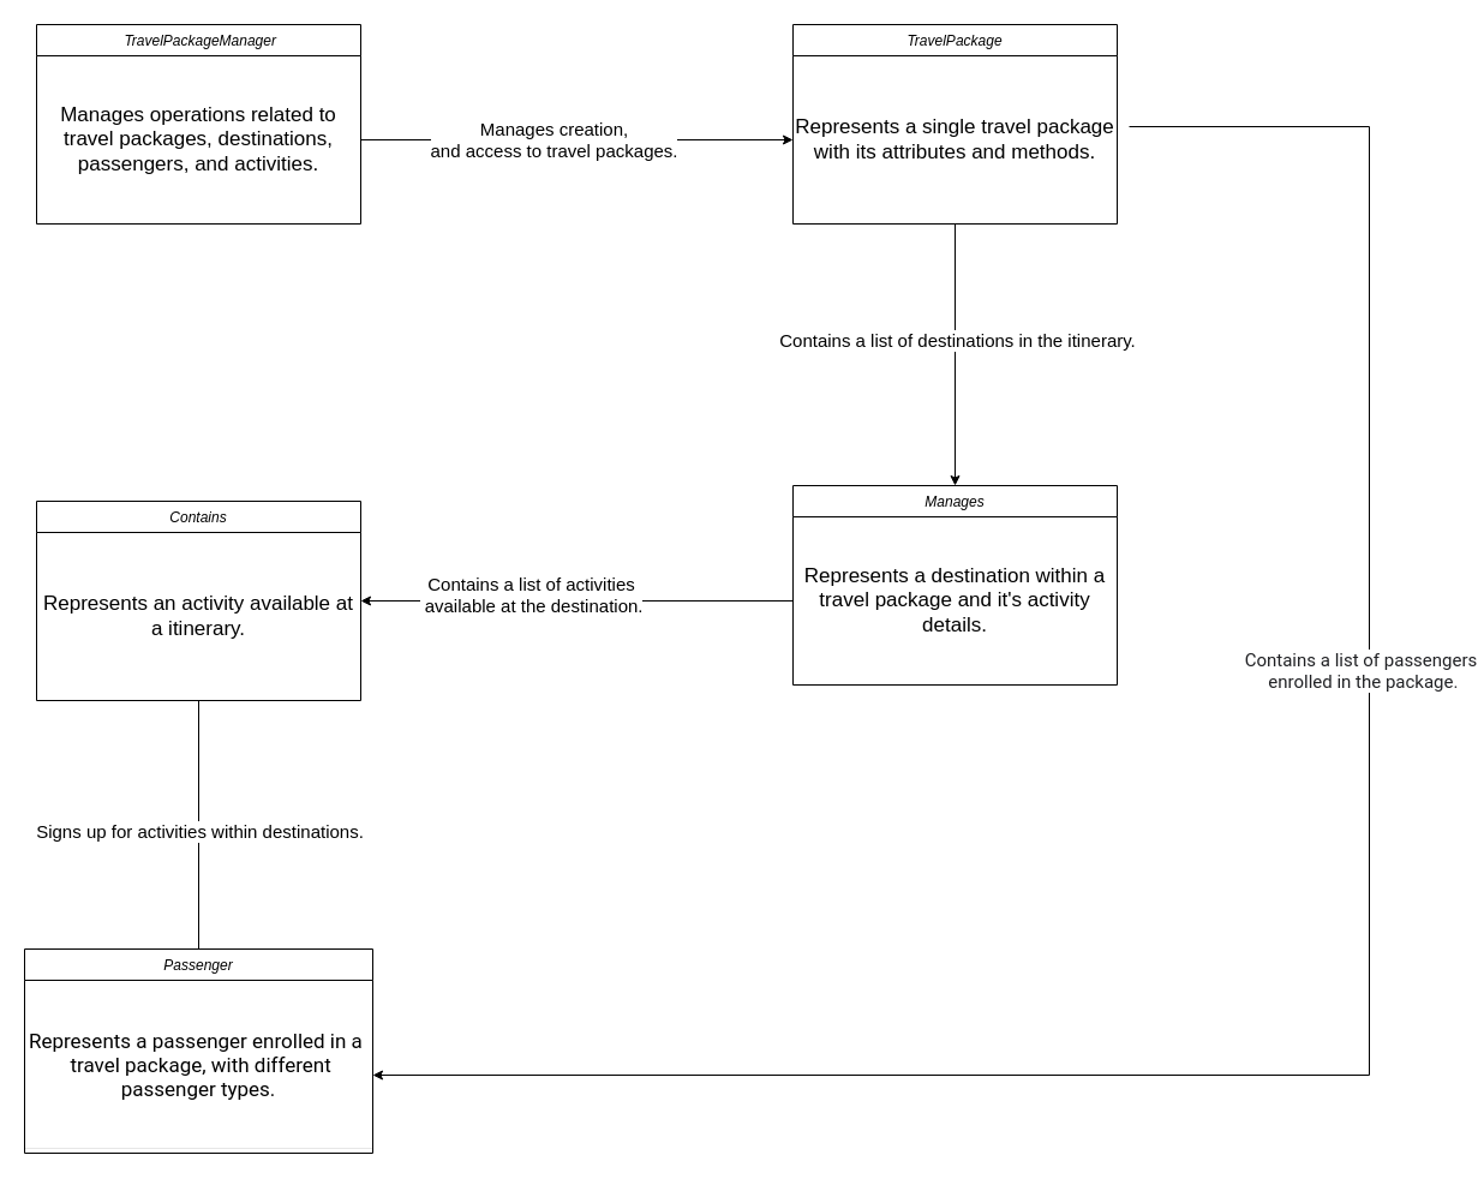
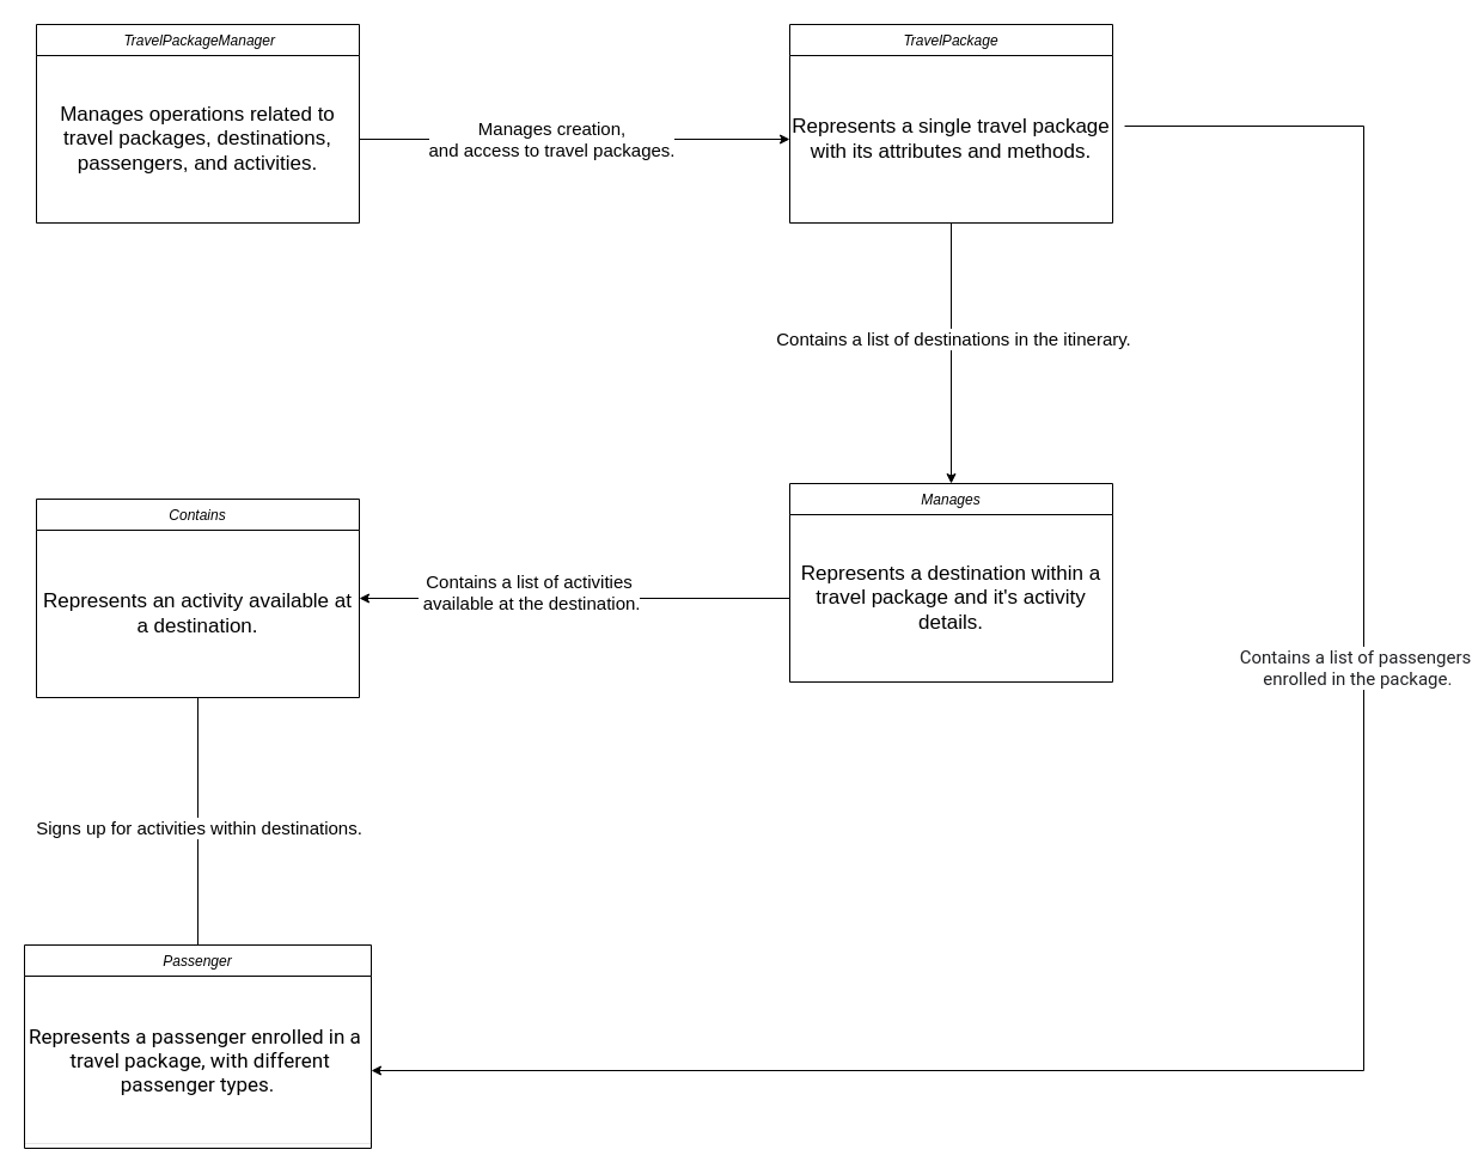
- <mxCell id="7" value="&lt;font style=&quot;font-size: 17px;&quot;&gt;Represents an activity available at a itinerary.&lt;/font&gt;" style="whiteSpace=wrap;html=1;fillColor=none;strokeWidth=0;" vertex="1" parent="6"><mxGeometry y="26" width="270" height="140" as="geometry" /></mxCell>
+ <mxCell id="7" value="&lt;font style=&quot;font-size: 17px;&quot;&gt;Represents an activity available at a destination.&lt;/font&gt;" style="whiteSpace=wrap;html=1;fillColor=none;strokeWidth=0;" vertex="1" parent="6"><mxGeometry y="26" width="270" height="140" as="geometry" /></mxCell>
